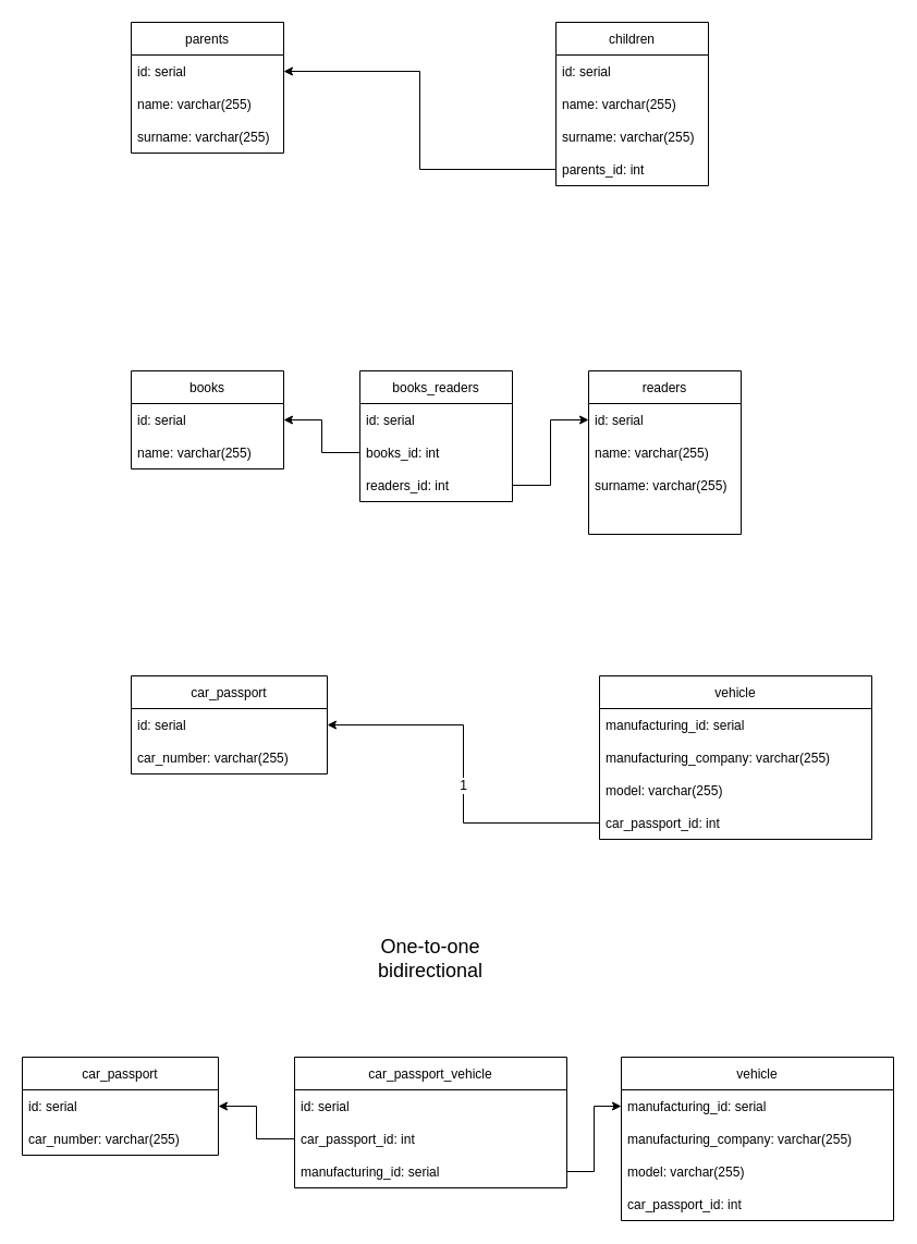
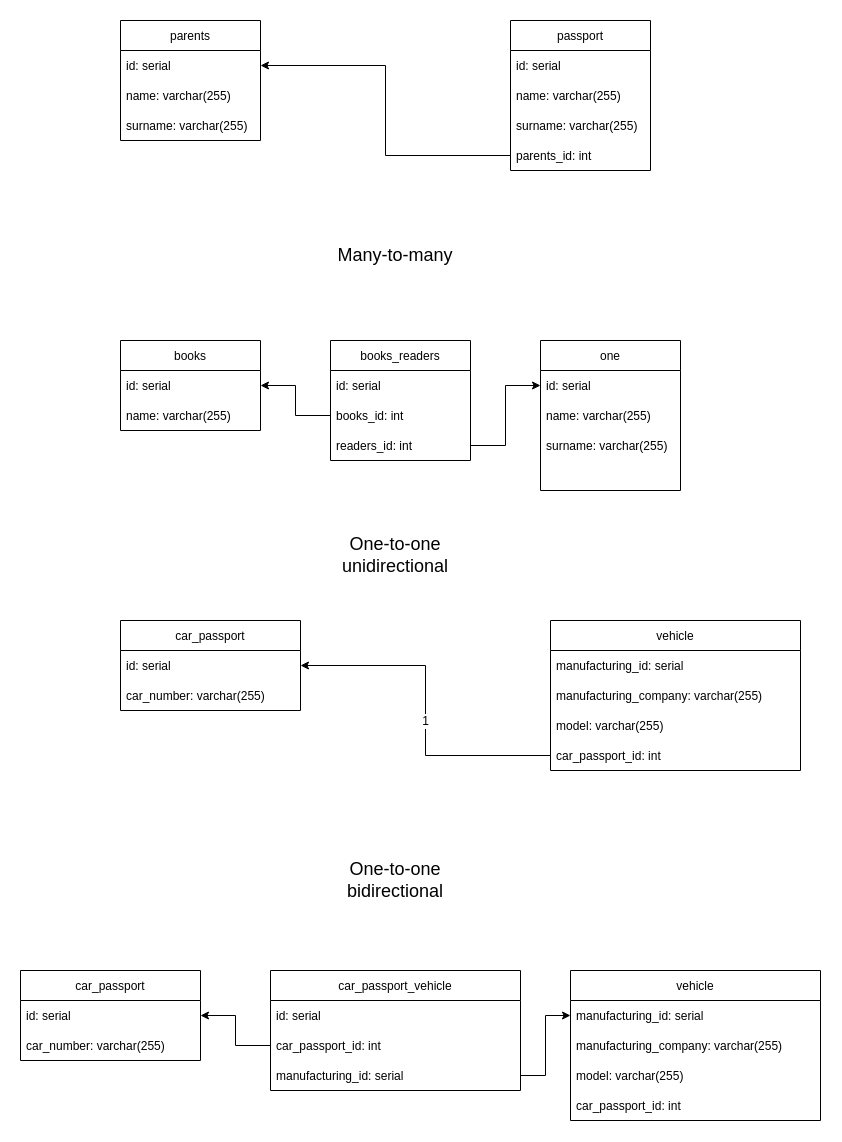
- <mxCell id="6" value="children" style="swimlane;fontStyle=0;childLayout=stackLayout;horizontal=1;startSize=30;horizontalStack=0;resizeParent=1;resizeParentMax=0;resizeLast=0;collapsible=1;marginBottom=0;" vertex="1" parent="1"><mxGeometry x="510" y="20" width="140" height="150" as="geometry" /></mxCell>
+ <mxCell id="6" value="passport" style="swimlane;fontStyle=0;childLayout=stackLayout;horizontal=1;startSize=30;horizontalStack=0;resizeParent=1;resizeParentMax=0;resizeLast=0;collapsible=1;marginBottom=0;" vertex="1" parent="1"><mxGeometry x="510" y="20" width="140" height="150" as="geometry" /></mxCell>
+ <mxCell id="26" value="&lt;font style=&quot;font-size: 18px;&quot;&gt;Many-to-many&lt;/font&gt;" style="text;html=1;strokeColor=none;fillColor=none;align=center;verticalAlign=middle;whiteSpace=wrap;rounded=0;" vertex="1" parent="1"><mxGeometry x="330" y="240" width="130" height="30" as="geometry" /></mxCell>
- <mxCell id="15" value="readers" style="swimlane;fontStyle=0;childLayout=stackLayout;horizontal=1;startSize=30;horizontalStack=0;resizeParent=1;resizeParentMax=0;resizeLast=0;collapsible=1;marginBottom=0;" vertex="1" parent="1"><mxGeometry x="540" y="340" width="140" height="150" as="geometry" /></mxCell>
+ <mxCell id="15" value="one" style="swimlane;fontStyle=0;childLayout=stackLayout;horizontal=1;startSize=30;horizontalStack=0;resizeParent=1;resizeParentMax=0;resizeLast=0;collapsible=1;marginBottom=0;" vertex="1" parent="1"><mxGeometry x="540" y="340" width="140" height="150" as="geometry" /></mxCell>
+ <mxCell id="27" value="&lt;font style=&quot;font-size: 18px;&quot;&gt;One-to-one unidirectional&lt;/font&gt;" style="text;html=1;strokeColor=none;fillColor=none;align=center;verticalAlign=middle;whiteSpace=wrap;rounded=0;" vertex="1" parent="1"><mxGeometry x="330" y="540" width="130" height="30" as="geometry" /></mxCell>
